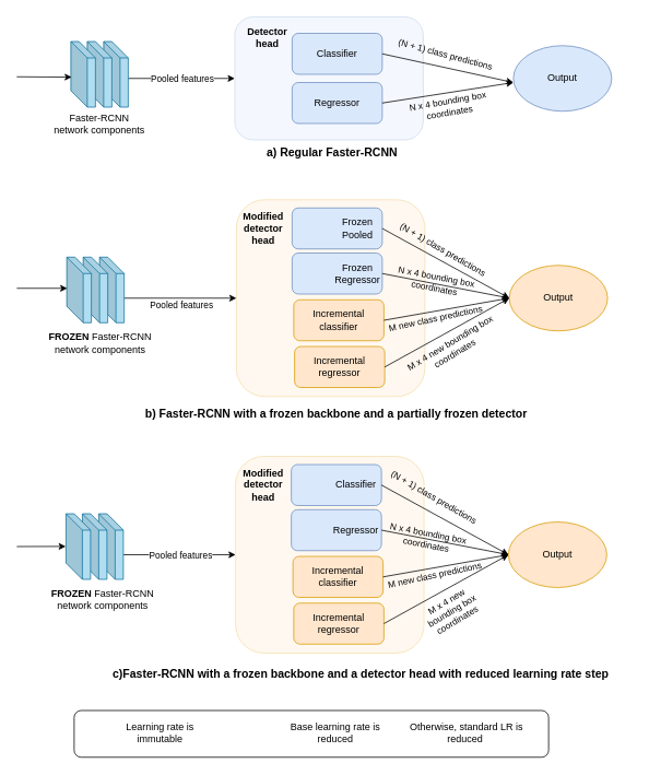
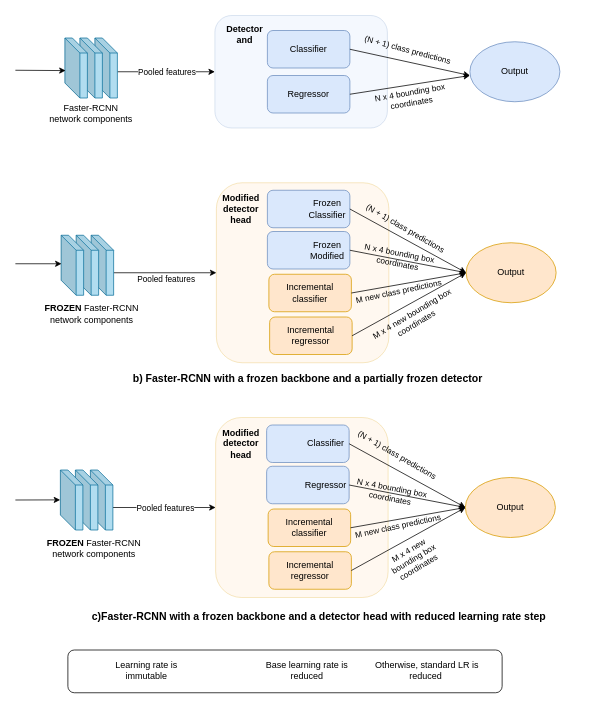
- <mxCell id="20" value="&lt;b&gt;Detector head&lt;/b&gt;" style="text;html=1;strokeColor=none;fillColor=none;align=center;verticalAlign=middle;whiteSpace=wrap;rounded=0;opacity=30;" parent="1" vertex="1"><mxGeometry x="296" y="30" width="60" height="30" as="geometry" /></mxCell>
+ <mxCell id="20" value="&lt;b&gt;Detector and&lt;/b&gt;" style="text;html=1;strokeColor=none;fillColor=none;align=center;verticalAlign=middle;whiteSpace=wrap;rounded=0;opacity=30;" parent="1" vertex="1"><mxGeometry x="296" y="30" width="60" height="30" as="geometry" /></mxCell>
- <mxCell id="45" value="&lt;font style=&quot;font-size: 14px;&quot;&gt;&lt;b&gt;a) Regular Faster-RCNN&lt;/b&gt;&lt;/font&gt;" style="text;html=1;strokeColor=none;fillColor=none;align=center;verticalAlign=middle;whiteSpace=wrap;rounded=0;labelBackgroundColor=none;" parent="1" vertex="1"><mxGeometry x="190" y="171" width="430" height="30" as="geometry" /></mxCell>
- <mxCell id="49" value="Frozen Pooled" style="text;html=1;strokeColor=none;fillColor=none;align=center;verticalAlign=middle;whiteSpace=wrap;rounded=0;opacity=30;" parent="47" vertex="1"><mxGeometry x="50" y="10" width="60" height="30" as="geometry" /></mxCell>
+ <mxCell id="49" value="Frozen Classifier" style="text;html=1;strokeColor=none;fillColor=none;align=center;verticalAlign=middle;whiteSpace=wrap;rounded=0;opacity=30;" parent="47" vertex="1"><mxGeometry x="50" y="10" width="60" height="30" as="geometry" /></mxCell>
- <mxCell id="53" value="Frozen Regressor" style="text;html=1;strokeColor=none;fillColor=none;align=center;verticalAlign=middle;whiteSpace=wrap;rounded=0;labelBackgroundColor=none;" parent="51" vertex="1"><mxGeometry x="50" y="10" width="60" height="30" as="geometry" /></mxCell>
+ <mxCell id="53" value="Frozen Modified" style="text;html=1;strokeColor=none;fillColor=none;align=center;verticalAlign=middle;whiteSpace=wrap;rounded=0;labelBackgroundColor=none;" parent="51" vertex="1"><mxGeometry x="50" y="10" width="60" height="30" as="geometry" /></mxCell>
- <mxCell id="81" value="&lt;font style=&quot;font-size: 14px;&quot;&gt;&lt;b&gt;c)Faster-RCNN with a frozen backbone and a detector head with reduced learning rate step&lt;/b&gt;&lt;/font&gt;" style="text;html=1;strokeColor=none;fillColor=none;align=center;verticalAlign=middle;whiteSpace=wrap;rounded=0;labelBackgroundColor=none;" parent="1" vertex="1"><mxGeometry x="95" y="806" width="690" height="30" as="geometry" /></mxCell>
+ <mxCell id="81" value="&lt;font style=&quot;font-size: 14px;&quot;&gt;&lt;b&gt;c)Faster-RCNN with a frozen backbone and a detector head with reduced learning rate step&lt;/b&gt;&lt;/font&gt;" style="text;html=1;strokeColor=none;fillColor=none;align=center;verticalAlign=middle;whiteSpace=wrap;rounded=0;labelBackgroundColor=none;" parent="1" vertex="1"><mxGeometry x="80" y="806" width="690" height="30" as="geometry" /></mxCell>
